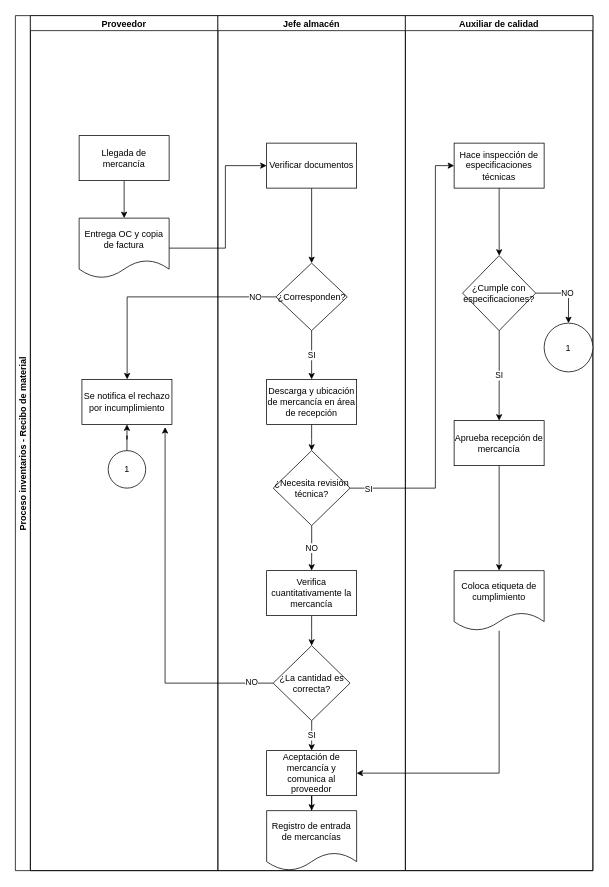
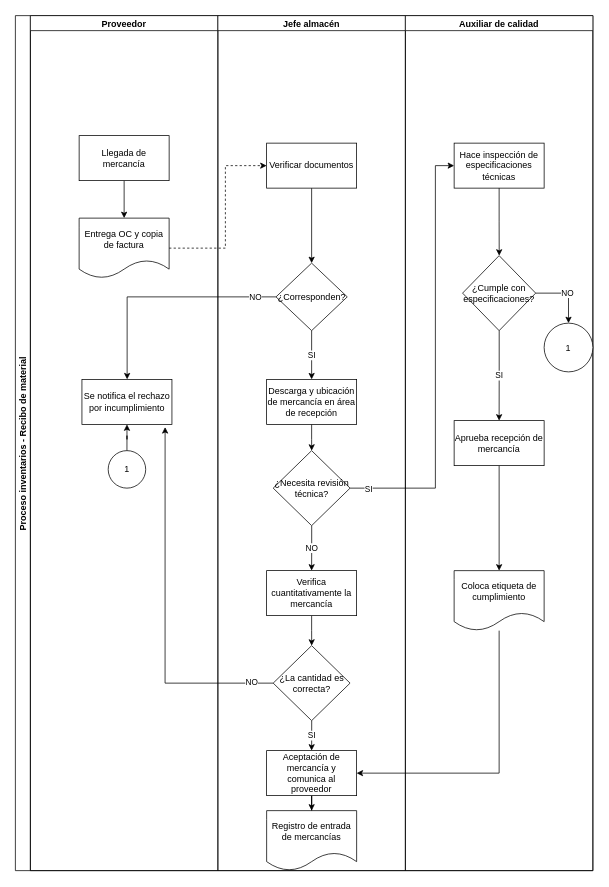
- <mxCell id="34" style="edgeStyle=orthogonalEdgeStyle;rounded=0;orthogonalLoop=1;jettySize=auto;html=1;exitX=1;exitY=0.5;exitDx=0;exitDy=0;entryX=0;entryY=0.5;entryDx=0;entryDy=0;" edge="1" parent="2" source="6" target="12"><mxGeometry relative="1" as="geometry"><Array as="points"><mxPoint x="280" y="310" /><mxPoint x="280" y="200" /></Array></mxGeometry></mxCell>
+ <mxCell id="34" style="edgeStyle=orthogonalEdgeStyle;rounded=0;orthogonalLoop=1;jettySize=auto;html=1;exitX=1;exitY=0.5;exitDx=0;exitDy=0;entryX=0;entryY=0.5;entryDx=0;entryDy=0;dashed=1;" edge="1" parent="2" source="6" target="12"><mxGeometry relative="1" as="geometry"><Array as="points"><mxPoint x="280" y="310" /><mxPoint x="280" y="200" /></Array></mxGeometry></mxCell>
